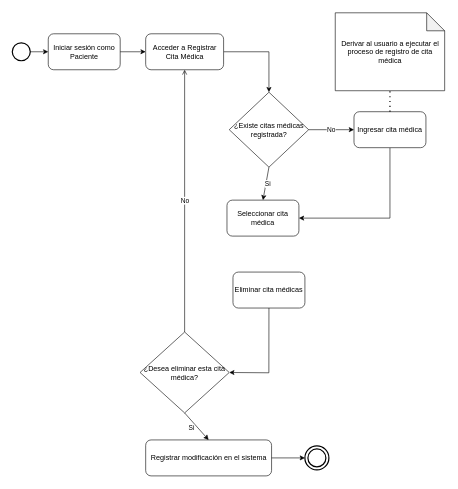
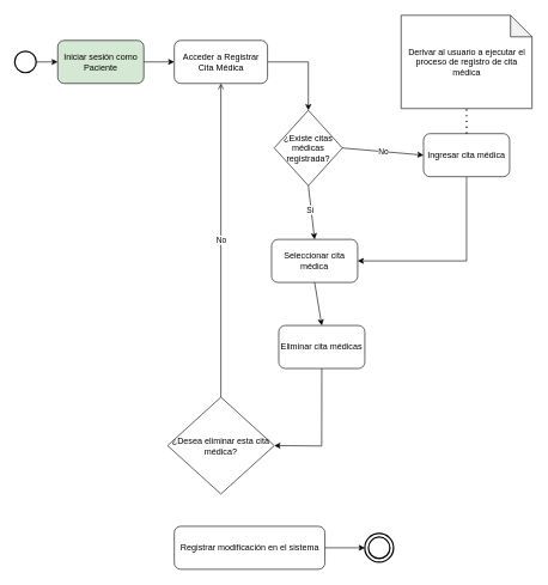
- <mxCell id="4" value="Iniciar sesión como Paciente" style="rounded=1;whiteSpace=wrap;html=1;" vertex="1" parent="1"><mxGeometry x="80" y="55.5" width="120" height="60" as="geometry" /></mxCell>
+ <mxCell id="4" value="Iniciar sesión como Paciente" style="rounded=1;whiteSpace=wrap;html=1;fillColor=#d5e8d4;" vertex="1" parent="1"><mxGeometry x="80" y="55.5" width="120" height="60" as="geometry" /></mxCell>
- <mxCell id="7" value="¿Existe citas médicas registrada?" style="rhombus;whiteSpace=wrap;html=1;" vertex="1" parent="1"><mxGeometry x="381.88" y="153" width="132.5" height="125" as="geometry" /></mxCell>
+ <mxCell id="7" value="¿Existe citas médicas registrada?" style="rhombus;whiteSpace=wrap;html=1;" vertex="1" parent="1"><mxGeometry x="381.88" y="153" width="95" height="105" as="geometry" /></mxCell>
+ <mxCell id="15" value="" style="endArrow=classic;html=1;rounded=0;exitX=0.5;exitY=1;exitDx=0;exitDy=0;entryX=0.5;entryY=0;entryDx=0;entryDy=0;" edge="1" parent="1" source="13" target="14"><mxGeometry width="50" height="50" relative="1" as="geometry"><mxPoint x="340" y="140.5" as="sourcePoint" /><mxPoint x="340" y="170.5" as="targetPoint" /><Array as="points" /></mxGeometry></mxCell>
- <mxCell id="22" value="" style="endArrow=classic;html=1;rounded=0;exitX=0.5;exitY=1;exitDx=0;exitDy=0;entryX=0.5;entryY=0;entryDx=0;entryDy=0;" edge="1" parent="1" source="21" target="16"><mxGeometry width="50" height="50" relative="1" as="geometry"><mxPoint x="320" y="733" as="sourcePoint" /><mxPoint x="308" y="743" as="targetPoint" /><Array as="points" /></mxGeometry></mxCell>
- <mxCell id="23" value="Si" style="edgeLabel;html=1;align=center;verticalAlign=middle;resizable=0;points=[];" vertex="1" connectable="0" parent="22"><mxGeometry x="-0.427" y="1" relative="1" as="geometry"><mxPoint x="-1" y="12" as="offset" /></mxGeometry></mxCell>
